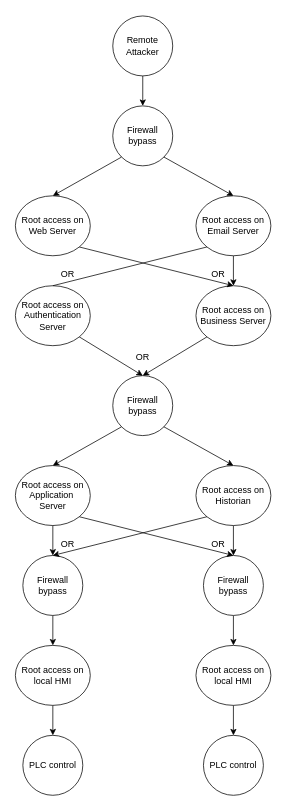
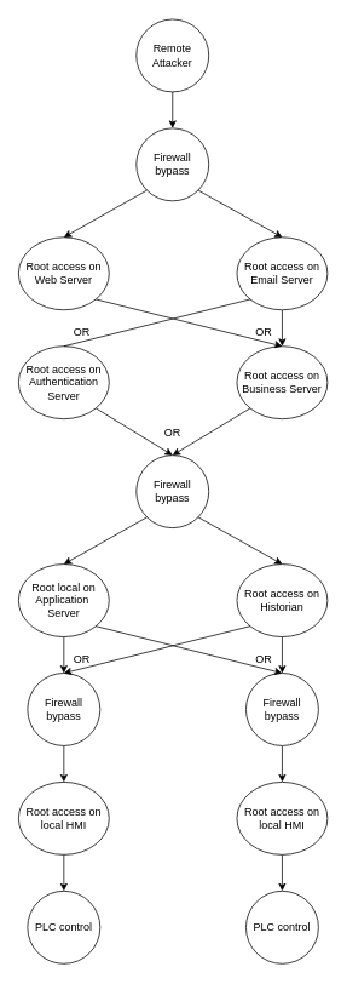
- <mxCell id="12" value="Root access on Application&amp;nbsp;&lt;div&gt;Server&lt;/div&gt;" style="ellipse;whiteSpace=wrap;html=1;" vertex="1" parent="1"><mxGeometry x="20" y="620" width="100" height="80" as="geometry" /></mxCell>
+ <mxCell id="12" value="Root local on Application&amp;nbsp;&lt;div&gt;Server&lt;/div&gt;" style="ellipse;whiteSpace=wrap;html=1;" vertex="1" parent="1"><mxGeometry x="20" y="620" width="100" height="80" as="geometry" /></mxCell>
